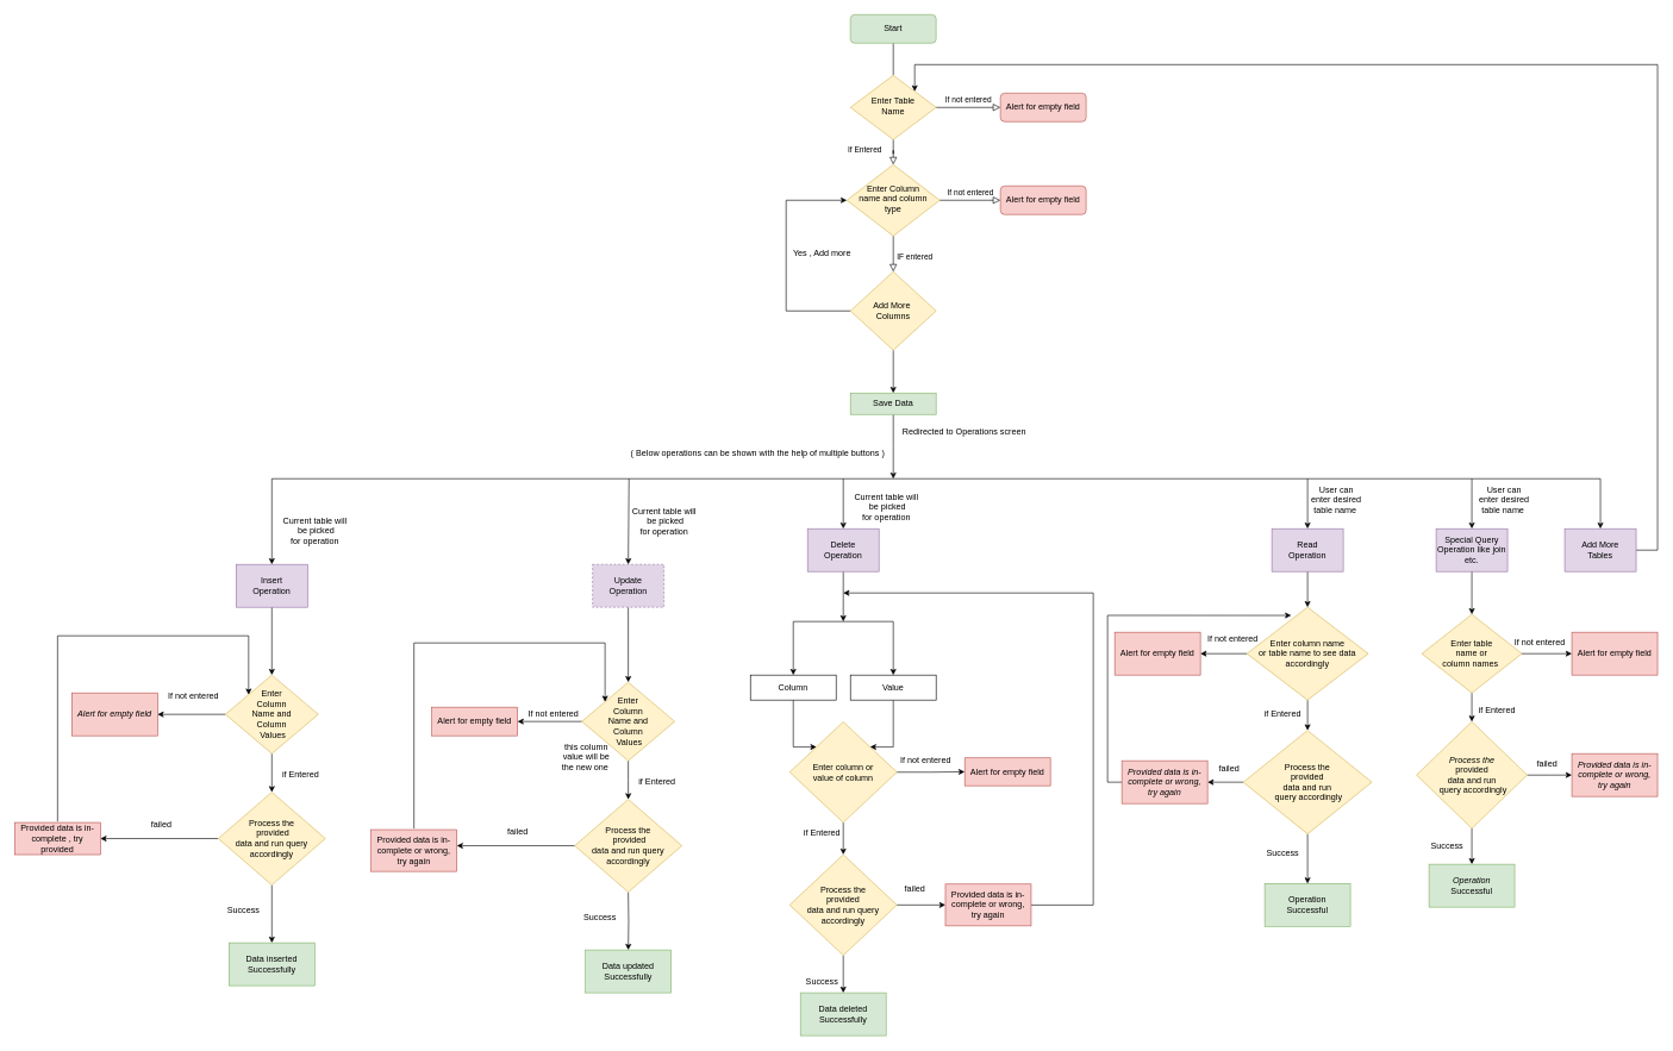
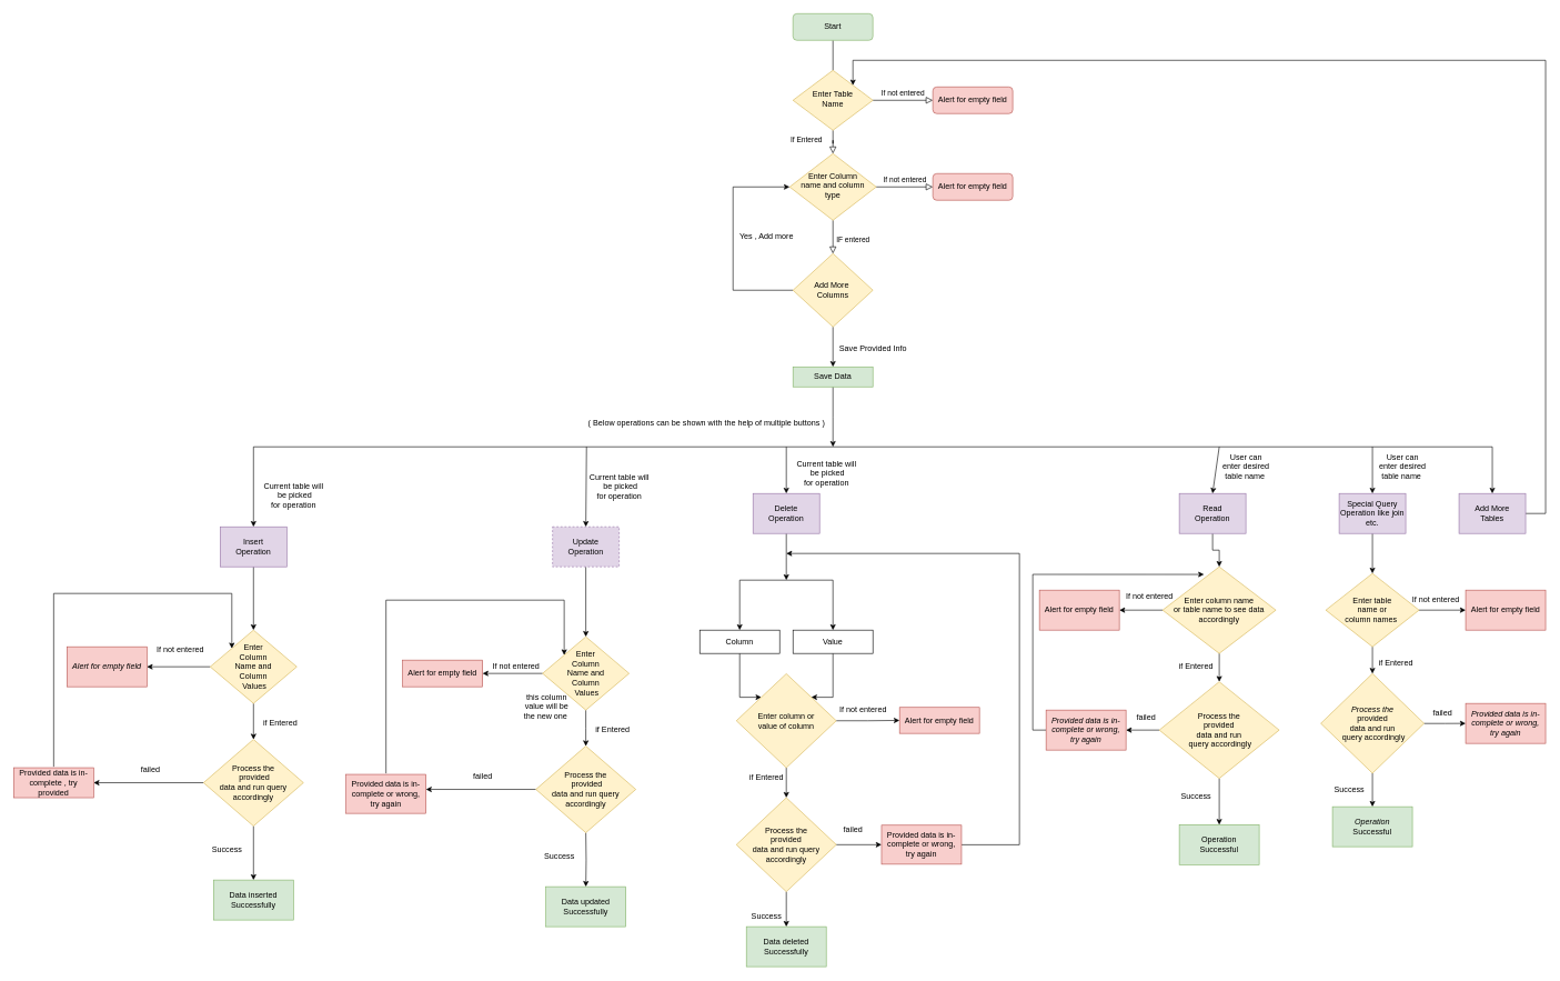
+ <mxCell id="18" value="Save Provided Info" style="text;html=1;align=center;verticalAlign=middle;resizable=0;points=[];autosize=1;strokeColor=none;fillColor=none;" parent="1" vertex="1"><mxGeometry x="1250" y="508" width="120" height="30" as="geometry" /></mxCell>
- <mxCell id="19" value="Redirected to Operations screen" style="text;html=1;align=center;verticalAlign=middle;resizable=0;points=[];autosize=1;strokeColor=none;fillColor=none;" parent="1" vertex="1"><mxGeometry x="1249" y="590" width="200" height="30" as="geometry" /></mxCell>
- <mxCell id="30" value="&lt;span style=&quot;font-style: normal;&quot;&gt;Read &lt;br&gt;Operation&lt;/span&gt;" style="rounded=0;whiteSpace=wrap;html=1;fontStyle=2;fillColor=#e1d5e7;strokeColor=#9673a6;" parent="1" vertex="1"><mxGeometry x="1780" y="740" width="100" height="60" as="geometry" /></mxCell>
+ <mxCell id="30" value="&lt;span style=&quot;font-style: normal;&quot;&gt;Read &lt;br&gt;Operation&lt;/span&gt;" style="rounded=0;whiteSpace=wrap;html=1;fontStyle=2;fillColor=#e1d5e7;strokeColor=#9673a6;" parent="1" vertex="1"><mxGeometry x="1770" y="740" width="100" height="60" as="geometry" /></mxCell>
